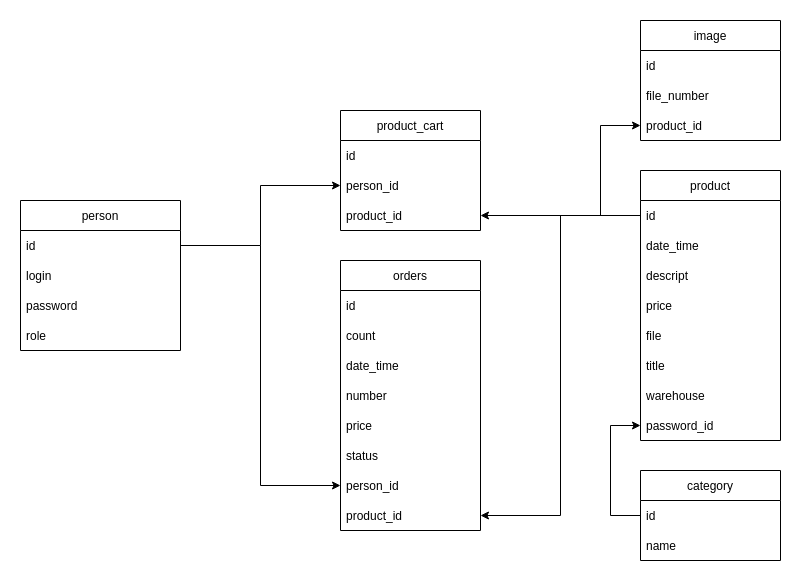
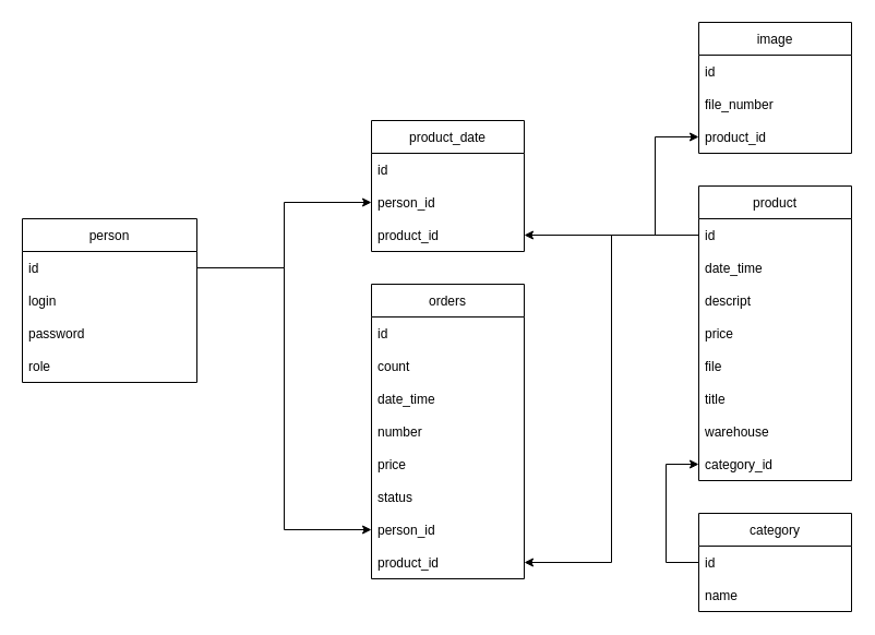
- <mxCell id="32" value="product_cart" style="swimlane;fontStyle=0;childLayout=stackLayout;horizontal=1;startSize=30;horizontalStack=0;resizeParent=1;resizeParentMax=0;resizeLast=0;collapsible=1;marginBottom=0;" vertex="1" parent="1"><mxGeometry x="340" y="110" width="140" height="120" as="geometry" /></mxCell>
+ <mxCell id="32" value="product_date" style="swimlane;fontStyle=0;childLayout=stackLayout;horizontal=1;startSize=30;horizontalStack=0;resizeParent=1;resizeParentMax=0;resizeLast=0;collapsible=1;marginBottom=0;" vertex="1" parent="1"><mxGeometry x="340" y="110" width="140" height="120" as="geometry" /></mxCell>
- <mxCell id="31" value="password_id" style="text;strokeColor=none;fillColor=none;align=left;verticalAlign=middle;spacingLeft=4;spacingRight=4;overflow=hidden;points=[[0,0.5],[1,0.5]];portConstraint=eastwest;rotatable=0;" vertex="1" parent="23"><mxGeometry y="240" width="140" height="30" as="geometry" /></mxCell>
+ <mxCell id="31" value="category_id" style="text;strokeColor=none;fillColor=none;align=left;verticalAlign=middle;spacingLeft=4;spacingRight=4;overflow=hidden;points=[[0,0.5],[1,0.5]];portConstraint=eastwest;rotatable=0;" vertex="1" parent="23"><mxGeometry y="240" width="140" height="30" as="geometry" /></mxCell>
